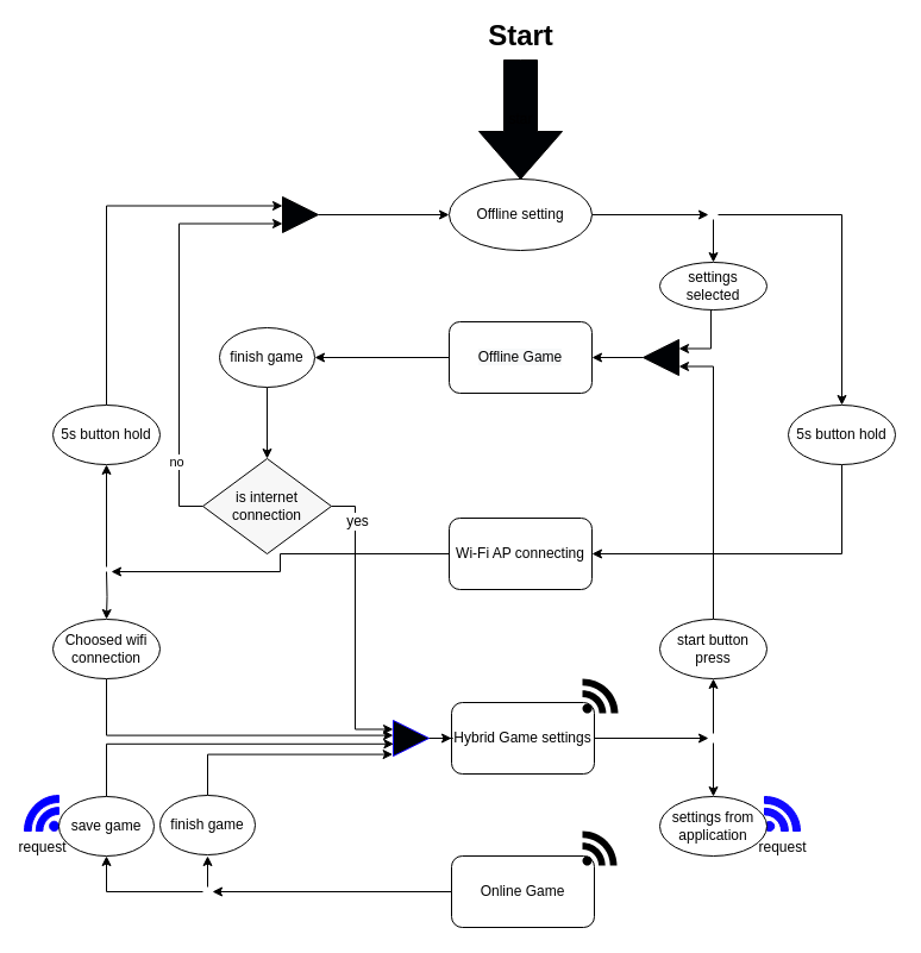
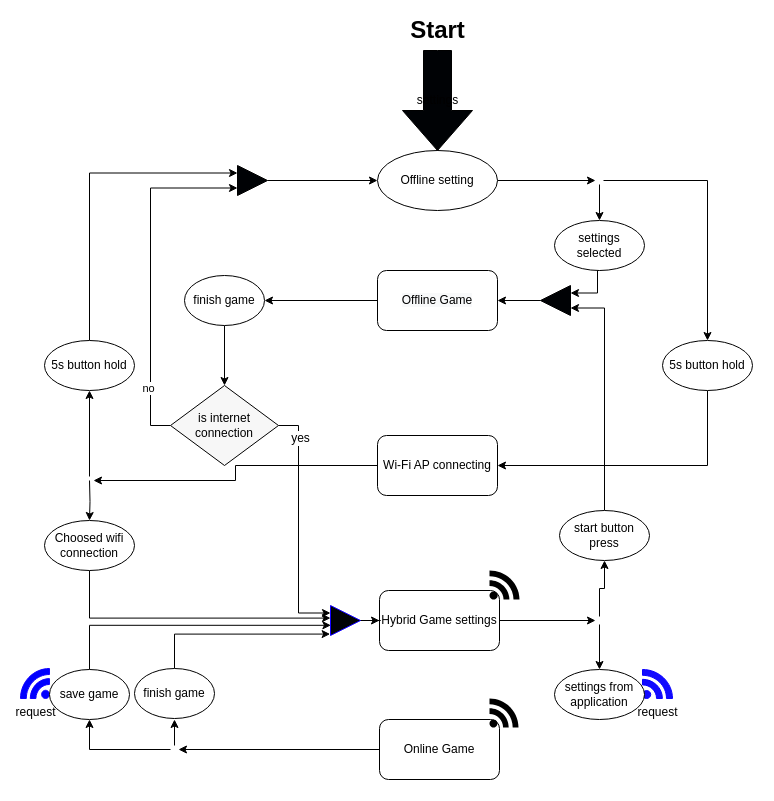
- <mxCell id="49" value="star" style="html=1;shadow=0;dashed=0;align=center;verticalAlign=middle;shape=mxgraph.arrows2.arrow;dy=0.6;dx=40;direction=south;notch=0;strokeColor=#000000;fillColor=#000205;" parent="1" vertex="1"><mxGeometry x="402" y="50" width="70" height="100" as="geometry" /></mxCell>
+ <mxCell id="49" value="settings" style="html=1;shadow=0;dashed=0;align=center;verticalAlign=middle;shape=mxgraph.arrows2.arrow;dy=0.6;dx=40;direction=south;notch=0;strokeColor=#000000;fillColor=#000205;" parent="1" vertex="1"><mxGeometry x="402" y="50" width="70" height="100" as="geometry" /></mxCell>
- <mxCell id="15" value="settings selected" style="ellipse;whiteSpace=wrap;html=1;" parent="1" vertex="1"><mxGeometry x="554" y="220" width="90" height="40" as="geometry" /></mxCell>
+ <mxCell id="15" value="settings selected" style="ellipse;whiteSpace=wrap;html=1;" parent="1" vertex="1"><mxGeometry x="554" y="220" width="90" height="50" as="geometry" /></mxCell>
- <mxCell id="23" value="start button press" style="ellipse;whiteSpace=wrap;html=1;" parent="1" vertex="1"><mxGeometry x="554" y="520" width="90" height="50" as="geometry" /></mxCell>
+ <mxCell id="23" value="start button press" style="ellipse;whiteSpace=wrap;html=1;" parent="1" vertex="1"><mxGeometry x="559" y="510" width="90" height="50" as="geometry" /></mxCell>
